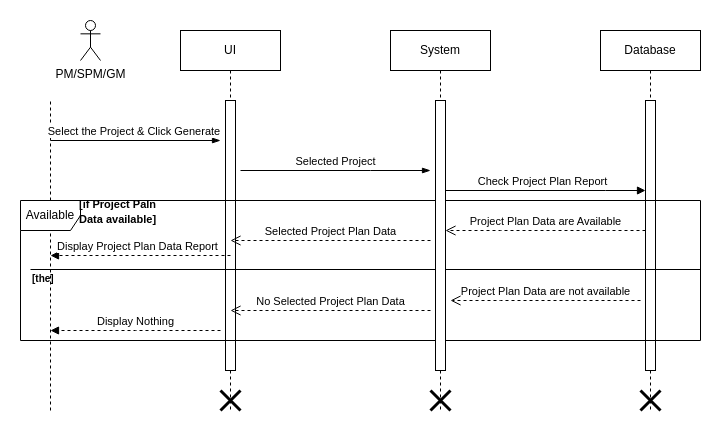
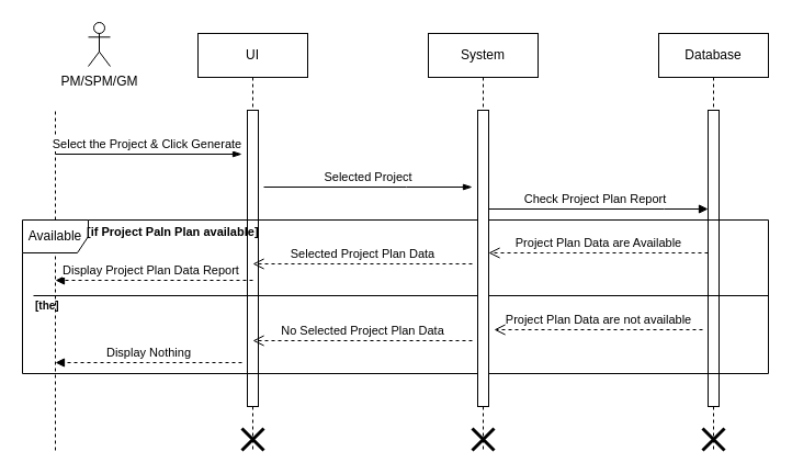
- <mxCell id="16" value="&lt;font style=&quot;font-size: 11px;&quot;&gt;&lt;b style=&quot;&quot;&gt;[if &lt;/b&gt;&lt;b&gt;Project Paln Data&lt;/b&gt;&lt;b style=&quot;&quot;&gt;&amp;nbsp;&lt;/b&gt;&lt;span style=&quot;&quot;&gt;&lt;b&gt;available&lt;/b&gt;&lt;/span&gt;&lt;b style=&quot;&quot;&gt;]&lt;/b&gt;&lt;/font&gt;" style="text;html=1;strokeColor=none;fillColor=none;align=left;verticalAlign=middle;whiteSpace=wrap;rounded=0;" parent="1" vertex="1"><mxGeometry x="76.75" y="200" width="158.5" height="22.5" as="geometry" /></mxCell>
+ <mxCell id="16" value="&lt;font style=&quot;font-size: 11px;&quot;&gt;&lt;b style=&quot;&quot;&gt;[if &lt;/b&gt;&lt;b&gt;Project Paln Plan&lt;/b&gt;&lt;b style=&quot;&quot;&gt;&amp;nbsp;&lt;/b&gt;&lt;span style=&quot;&quot;&gt;&lt;b&gt;available&lt;/b&gt;&lt;/span&gt;&lt;b style=&quot;&quot;&gt;]&lt;/b&gt;&lt;/font&gt;" style="text;html=1;strokeColor=none;fillColor=none;align=left;verticalAlign=middle;whiteSpace=wrap;rounded=0;" parent="1" vertex="1"><mxGeometry x="76.75" y="200" width="158.5" height="22.5" as="geometry" /></mxCell>
